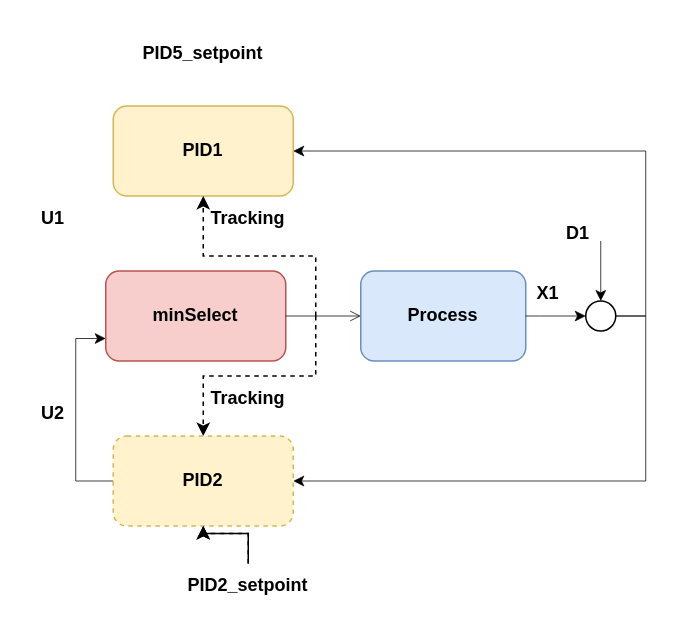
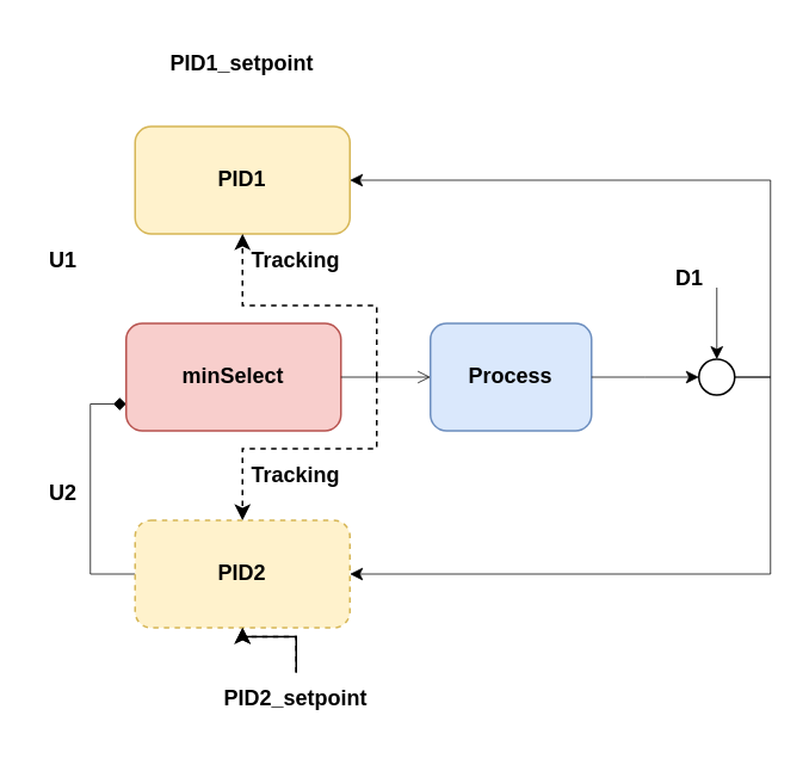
- <mxCell id="20" value="&lt;b&gt;PID5_setpoint&lt;/b&gt;" style="text;html=1;strokeColor=none;fillColor=none;align=center;verticalAlign=middle;whiteSpace=wrap;rounded=0;" vertex="1" parent="1"><mxGeometry x="120" y="20" width="30" height="30" as="geometry" /></mxCell>
+ <mxCell id="20" value="&lt;b&gt;PID1_setpoint&lt;/b&gt;" style="text;html=1;strokeColor=none;fillColor=none;align=center;verticalAlign=middle;whiteSpace=wrap;rounded=0;" vertex="1" parent="1"><mxGeometry x="120" y="20" width="30" height="30" as="geometry" /></mxCell>
- <mxCell id="6" value="&lt;b&gt;X1&lt;/b&gt;" style="text;html=1;strokeColor=none;fillColor=none;align=center;verticalAlign=middle;whiteSpace=wrap;rounded=0;" parent="1" vertex="1"><mxGeometry x="350" y="180" width="30" height="30" as="geometry" /></mxCell>
- <mxCell id="3" value="Process" style="rounded=1;whiteSpace=wrap;html=1;fillColor=#dae8fc;strokeColor=#6c8ebf;fontStyle=1" parent="1" vertex="1"><mxGeometry x="240" y="180" width="110" height="60" as="geometry" /></mxCell>
+ <mxCell id="3" value="Process" style="rounded=1;whiteSpace=wrap;html=1;fillColor=#dae8fc;strokeColor=#6c8ebf;fontStyle=1" parent="1" vertex="1"><mxGeometry x="240" y="180" width="90" height="60" as="geometry" /></mxCell>
- <mxCell id="4" value="" style="endArrow=classic;html=1;rounded=0;strokeWidth=0.5;edgeStyle=orthogonalEdgeStyle;entryX=0;entryY=0.75;entryDx=0;entryDy=0;exitX=0;exitY=0.5;exitDx=0;exitDy=0;" parent="1" source="7" target="16" edge="1"><mxGeometry width="50" height="50" relative="1" as="geometry"><mxPoint x="10" y="300" as="sourcePoint" /><mxPoint x="50" y="300" as="targetPoint" /><Array as="points"><mxPoint x="50" y="320" /><mxPoint x="50" y="225" /></Array></mxGeometry></mxCell>
+ <mxCell id="4" value="" style="endArrow=diamond;html=1;rounded=0;strokeWidth=0.5;edgeStyle=orthogonalEdgeStyle;entryX=0;entryY=0.75;entryDx=0;entryDy=0;exitX=0;exitY=0.5;exitDx=0;exitDy=0;" parent="1" source="7" target="16" edge="1"><mxGeometry width="50" height="50" relative="1" as="geometry"><mxPoint x="10" y="300" as="sourcePoint" /><mxPoint x="50" y="300" as="targetPoint" /><Array as="points"><mxPoint x="50" y="320" /><mxPoint x="50" y="225" /></Array></mxGeometry></mxCell>
